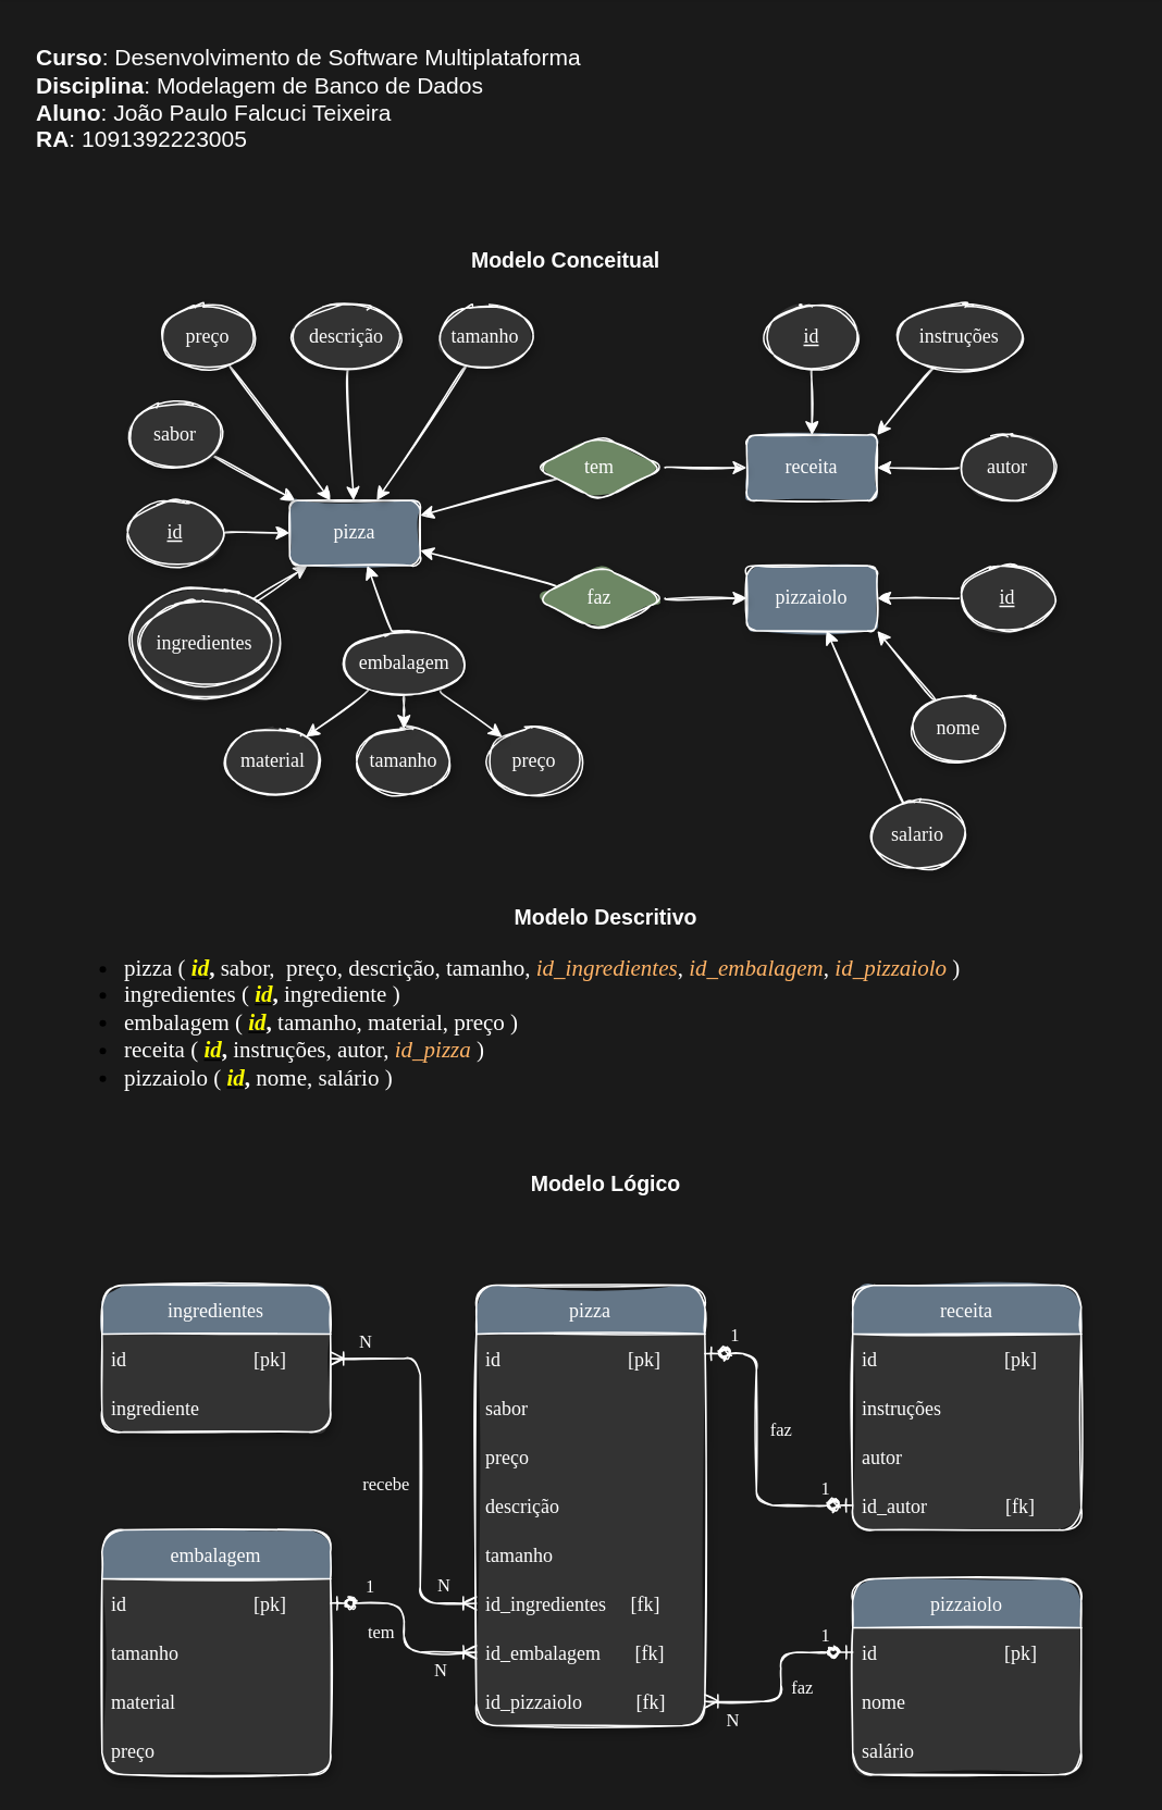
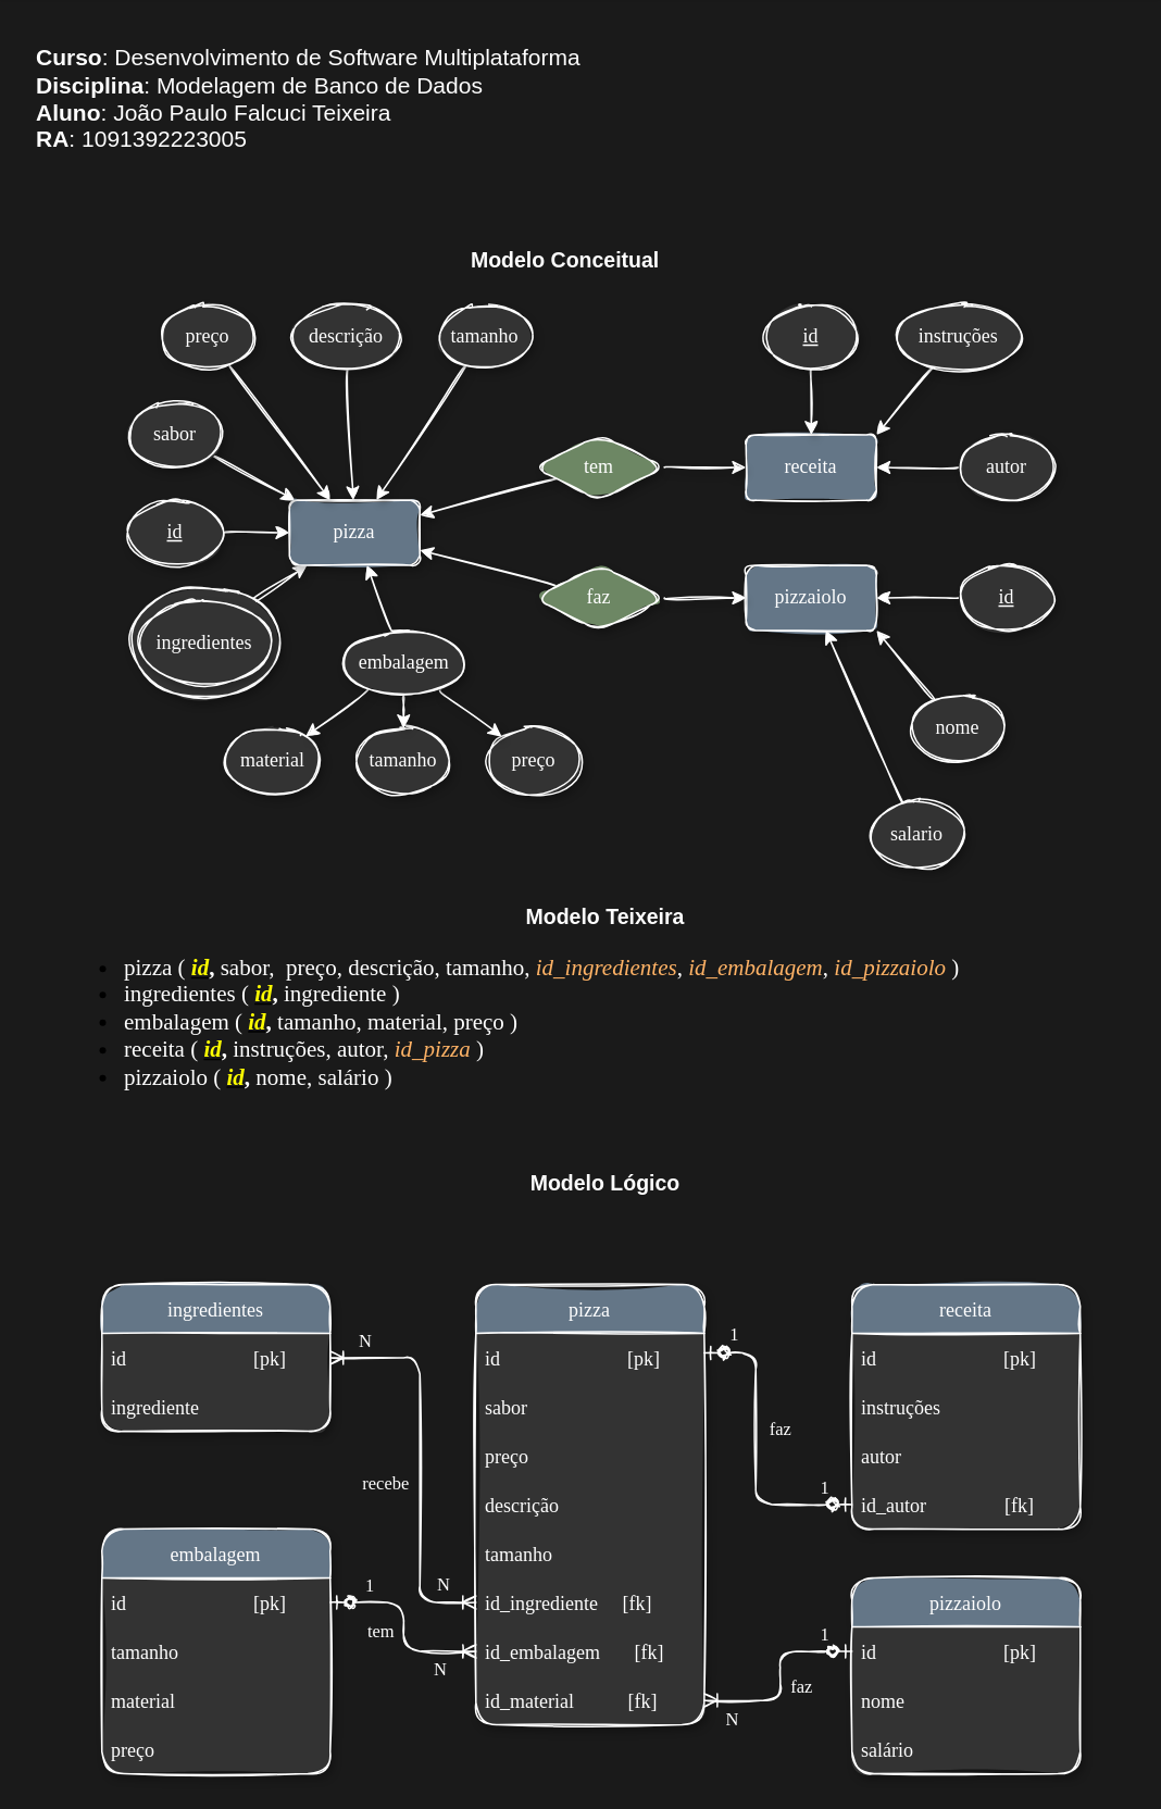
- <mxCell id="89" value="Modelo Descritivo" style="text;strokeColor=none;fillColor=none;align=center;verticalAlign=middle;spacingLeft=4;spacingRight=4;overflow=hidden;points=[[0,0.5],[1,0.5]];portConstraint=eastwest;rotatable=0;shadow=1;glass=0;fontSize=13;fontColor=#FFFFFF;fontStyle=1;sketch=1;rounded=1;" parent="1" vertex="1"><mxGeometry x="306" y="546" width="130" height="30" as="geometry" /></mxCell>
+ <mxCell id="89" value="Modelo Teixeira" style="text;strokeColor=none;fillColor=none;align=center;verticalAlign=middle;spacingLeft=4;spacingRight=4;overflow=hidden;points=[[0,0.5],[1,0.5]];portConstraint=eastwest;rotatable=0;shadow=1;glass=0;fontSize=13;fontColor=#FFFFFF;fontStyle=1;sketch=1;rounded=1;" parent="1" vertex="1"><mxGeometry x="306" y="546" width="130" height="30" as="geometry" /></mxCell>
- <mxCell id="50" value="id_ingredientes     [fk]" style="text;strokeColor=none;fillColor=none;align=left;verticalAlign=middle;spacingLeft=4;spacingRight=4;overflow=hidden;points=[[0,0.5],[1,0.5]];portConstraint=eastwest;rotatable=0;rounded=1;fontFamily=Comic Sans MS;sketch=1;fontColor=#FFFFFF;" parent="44" vertex="1"><mxGeometry y="180" width="140" height="30" as="geometry" /></mxCell>
+ <mxCell id="50" value="id_ingrediente     [fk]" style="text;strokeColor=none;fillColor=none;align=left;verticalAlign=middle;spacingLeft=4;spacingRight=4;overflow=hidden;points=[[0,0.5],[1,0.5]];portConstraint=eastwest;rotatable=0;rounded=1;fontFamily=Comic Sans MS;sketch=1;fontColor=#FFFFFF;" parent="44" vertex="1"><mxGeometry y="180" width="140" height="30" as="geometry" /></mxCell>
- <mxCell id="52" value="id_pizzaiolo           [fk]" style="text;strokeColor=none;fillColor=none;align=left;verticalAlign=middle;spacingLeft=4;spacingRight=4;overflow=hidden;points=[[0,0.5],[1,0.5]];portConstraint=eastwest;rotatable=0;rounded=1;fontFamily=Comic Sans MS;sketch=1;fontColor=#FFFFFF;" parent="44" vertex="1"><mxGeometry y="240" width="140" height="30" as="geometry" /></mxCell>
+ <mxCell id="52" value="id_material           [fk]" style="text;strokeColor=none;fillColor=none;align=left;verticalAlign=middle;spacingLeft=4;spacingRight=4;overflow=hidden;points=[[0,0.5],[1,0.5]];portConstraint=eastwest;rotatable=0;rounded=1;fontFamily=Comic Sans MS;sketch=1;fontColor=#FFFFFF;" parent="44" vertex="1"><mxGeometry y="240" width="140" height="30" as="geometry" /></mxCell>
